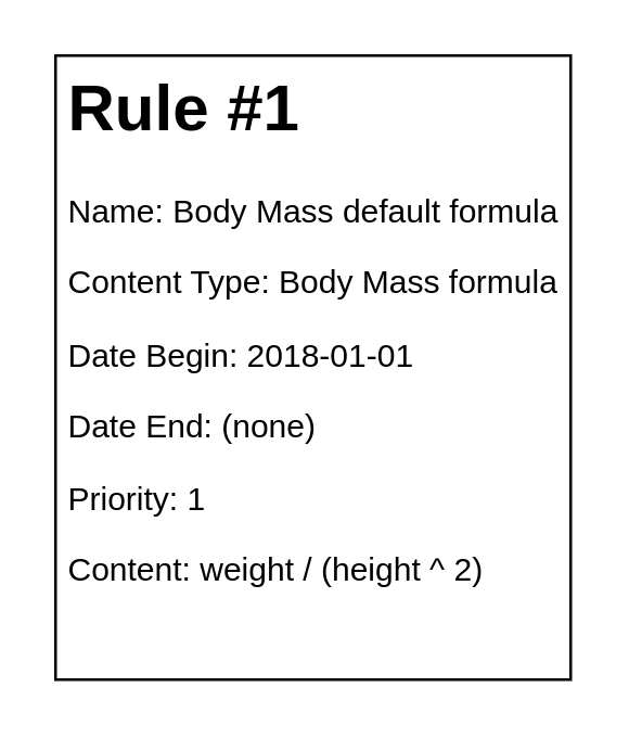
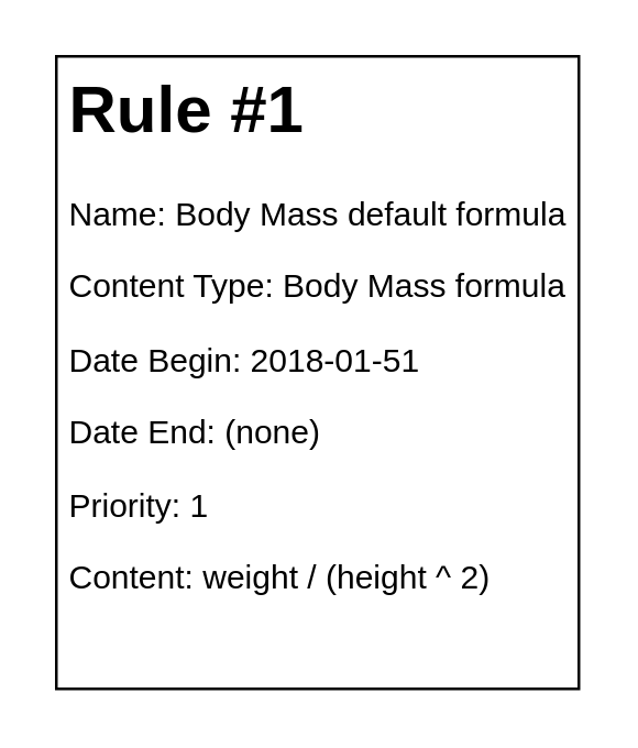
- <mxCell id="2" value="&lt;h1&gt;Rule #1&lt;/h1&gt;&lt;p&gt;Name: Body Mass default formula&lt;/p&gt;&lt;p&gt;Content Type: Body Mass formula&lt;/p&gt;&lt;p&gt;Date Begin: 2018-01-01&lt;/p&gt;&lt;p&gt;Date End: (none)&lt;/p&gt;&lt;p&gt;Priority: 1&lt;/p&gt;&lt;p&gt;Content:&amp;nbsp;&lt;span&gt;weight&amp;nbsp;/&amp;nbsp;(height&amp;nbsp;^&amp;nbsp;2)&lt;/span&gt;&lt;/p&gt;" style="text;html=1;strokeColor=#000000;fillColor=none;spacing=5;spacingTop=-20;whiteSpace=wrap;overflow=hidden;rounded=0;" parent="1" vertex="1"><mxGeometry x="20" y="20" width="190" height="230" as="geometry" /></mxCell>
+ <mxCell id="2" value="&lt;h1&gt;Rule #1&lt;/h1&gt;&lt;p&gt;Name: Body Mass default formula&lt;/p&gt;&lt;p&gt;Content Type: Body Mass formula&lt;/p&gt;&lt;p&gt;Date Begin: 2018-01-51&lt;/p&gt;&lt;p&gt;Date End: (none)&lt;/p&gt;&lt;p&gt;Priority: 1&lt;/p&gt;&lt;p&gt;Content:&amp;nbsp;&lt;span&gt;weight&amp;nbsp;/&amp;nbsp;(height&amp;nbsp;^&amp;nbsp;2)&lt;/span&gt;&lt;/p&gt;" style="text;html=1;strokeColor=#000000;fillColor=none;spacing=5;spacingTop=-20;whiteSpace=wrap;overflow=hidden;rounded=0;" parent="1" vertex="1"><mxGeometry x="20" y="20" width="190" height="230" as="geometry" /></mxCell>
